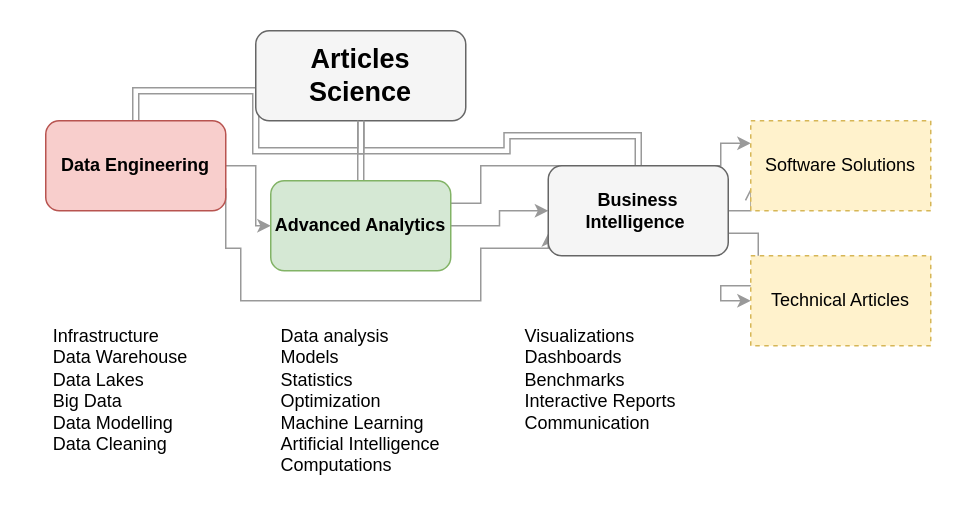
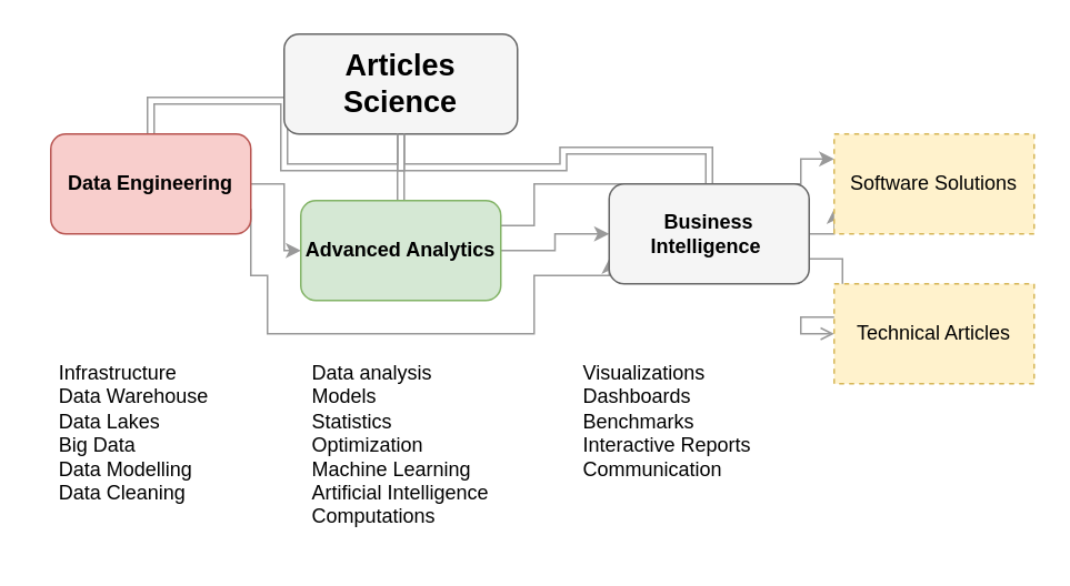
- <mxCell id="11" style="edgeStyle=orthogonalEdgeStyle;rounded=0;html=1;exitX=1;exitY=0.5;entryX=0;entryY=0.75;startArrow=none;startFill=0;endArrow=open;endFill=1;jettySize=auto;orthogonalLoop=1;strokeColor=#999999;" edge="1" parent="1" source="14" target="15"><mxGeometry relative="1" as="geometry" /></mxCell>
+ <mxCell id="11" style="edgeStyle=orthogonalEdgeStyle;rounded=0;html=1;exitX=1;exitY=0.5;entryX=0;entryY=0.75;startArrow=none;startFill=0;endArrow=classic;endFill=1;jettySize=auto;orthogonalLoop=1;strokeColor=#999999;" edge="1" parent="1" source="14" target="15"><mxGeometry relative="1" as="geometry" /></mxCell>
- <mxCell id="12" style="edgeStyle=orthogonalEdgeStyle;rounded=0;html=1;exitX=1;exitY=0.75;entryX=0;entryY=0.5;startArrow=none;startFill=0;endArrow=classic;endFill=1;jettySize=auto;orthogonalLoop=1;strokeColor=#999999;" edge="1" parent="1" source="14" target="16"><mxGeometry relative="1" as="geometry" /></mxCell>
+ <mxCell id="12" style="edgeStyle=orthogonalEdgeStyle;rounded=0;html=1;exitX=1;exitY=0.75;entryX=0;entryY=0.5;startArrow=none;startFill=0;endArrow=open;endFill=1;jettySize=auto;orthogonalLoop=1;strokeColor=#999999;" edge="1" parent="1" source="14" target="16"><mxGeometry relative="1" as="geometry" /></mxCell>
